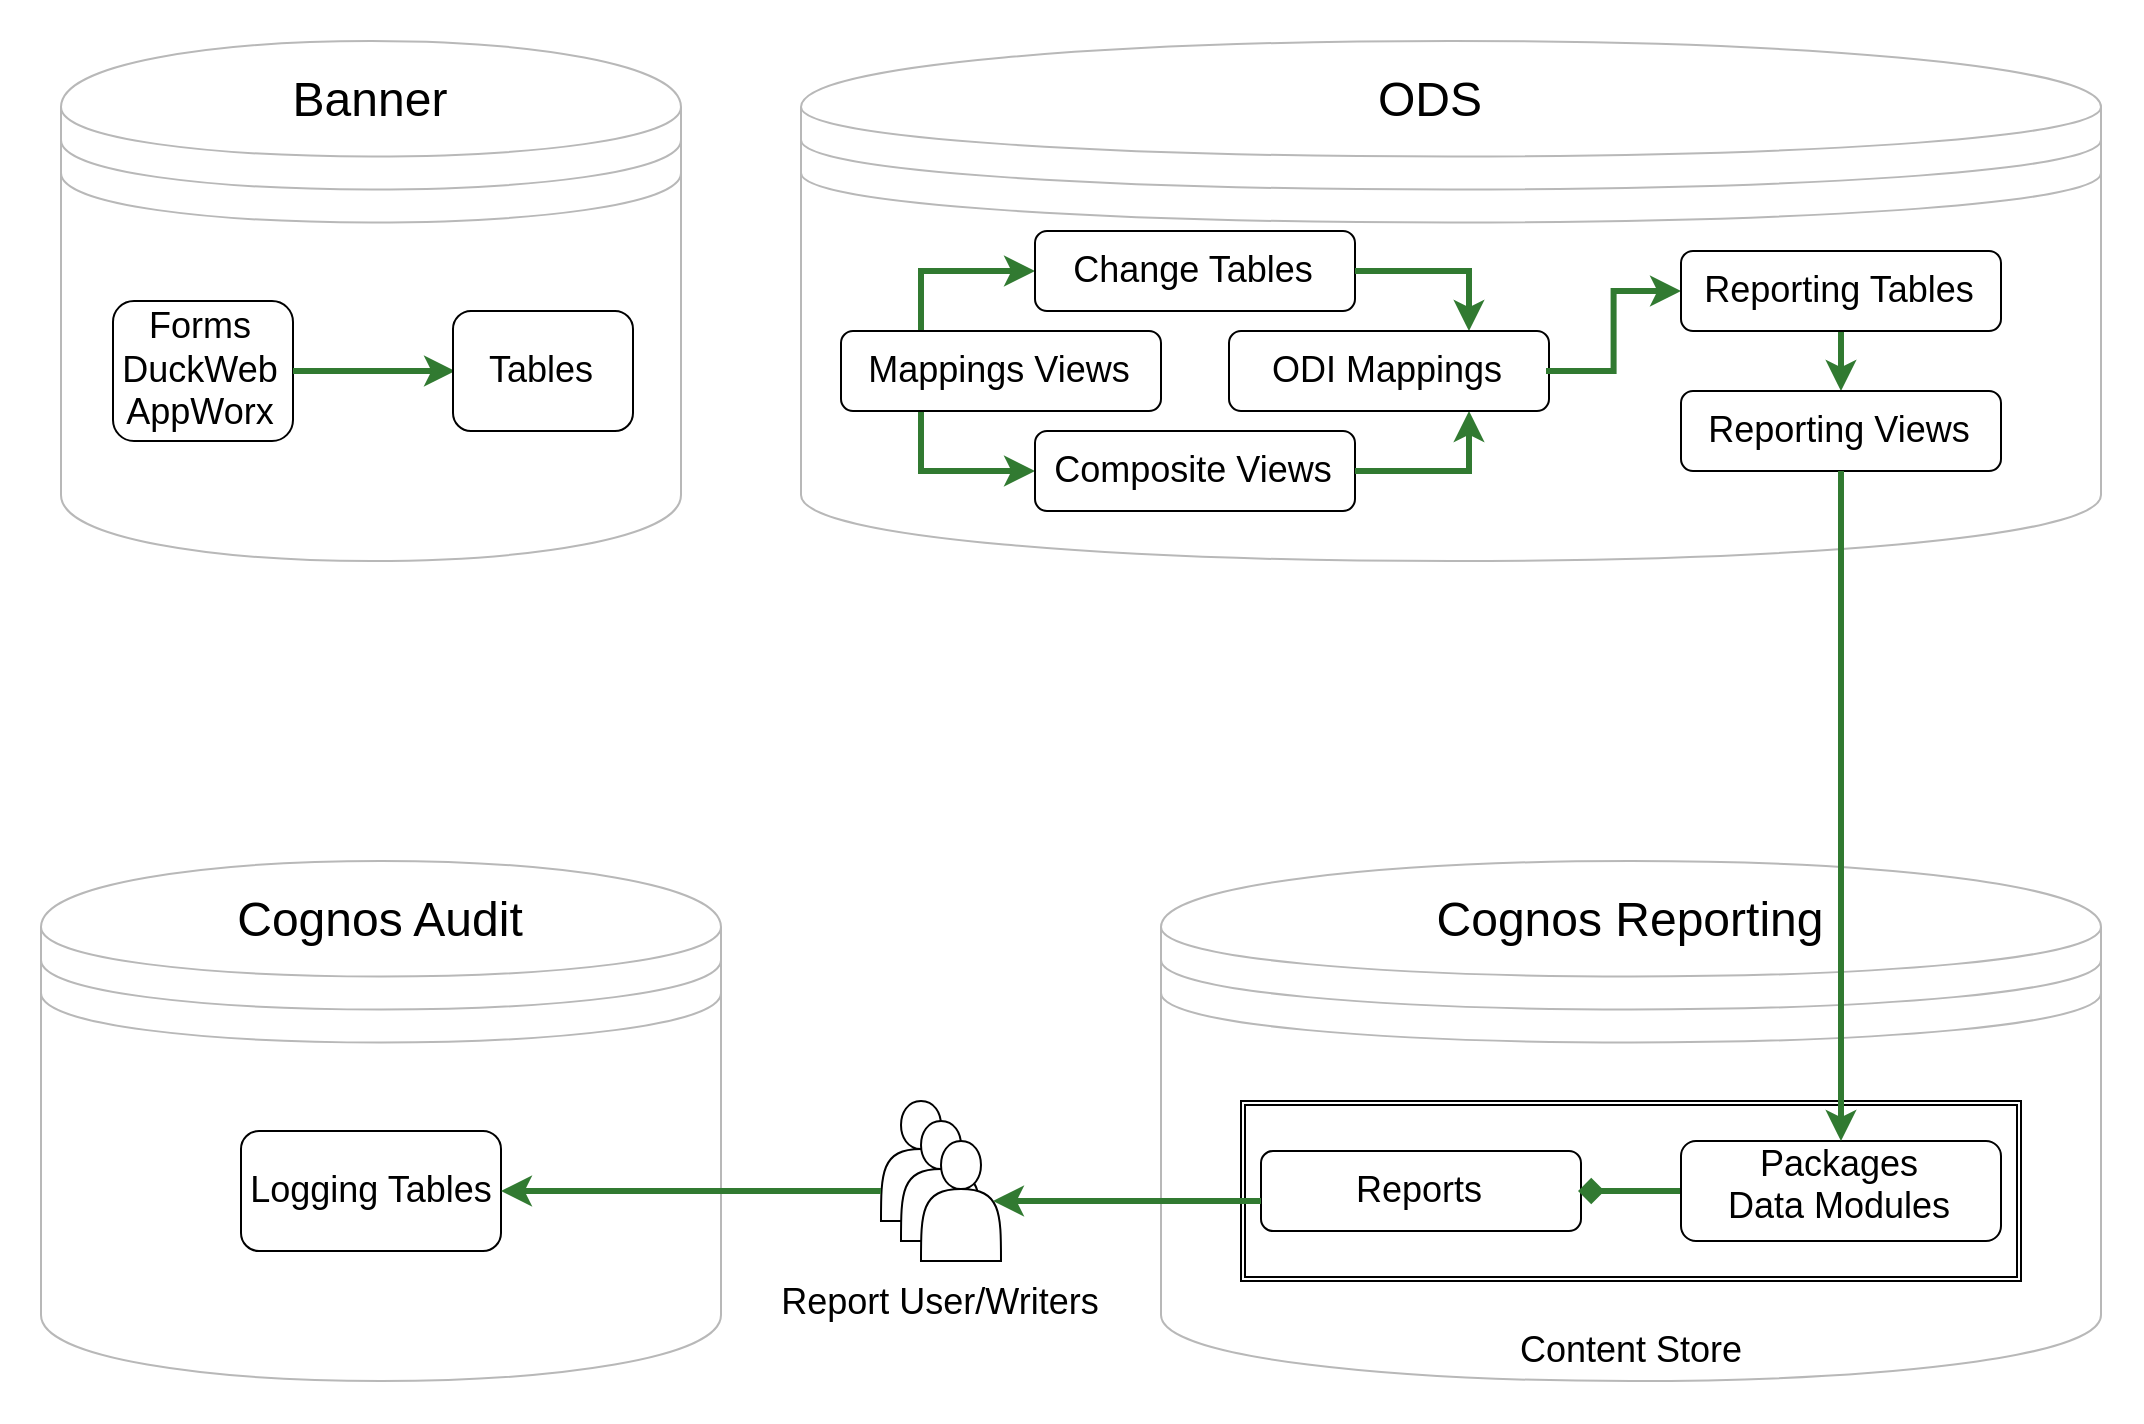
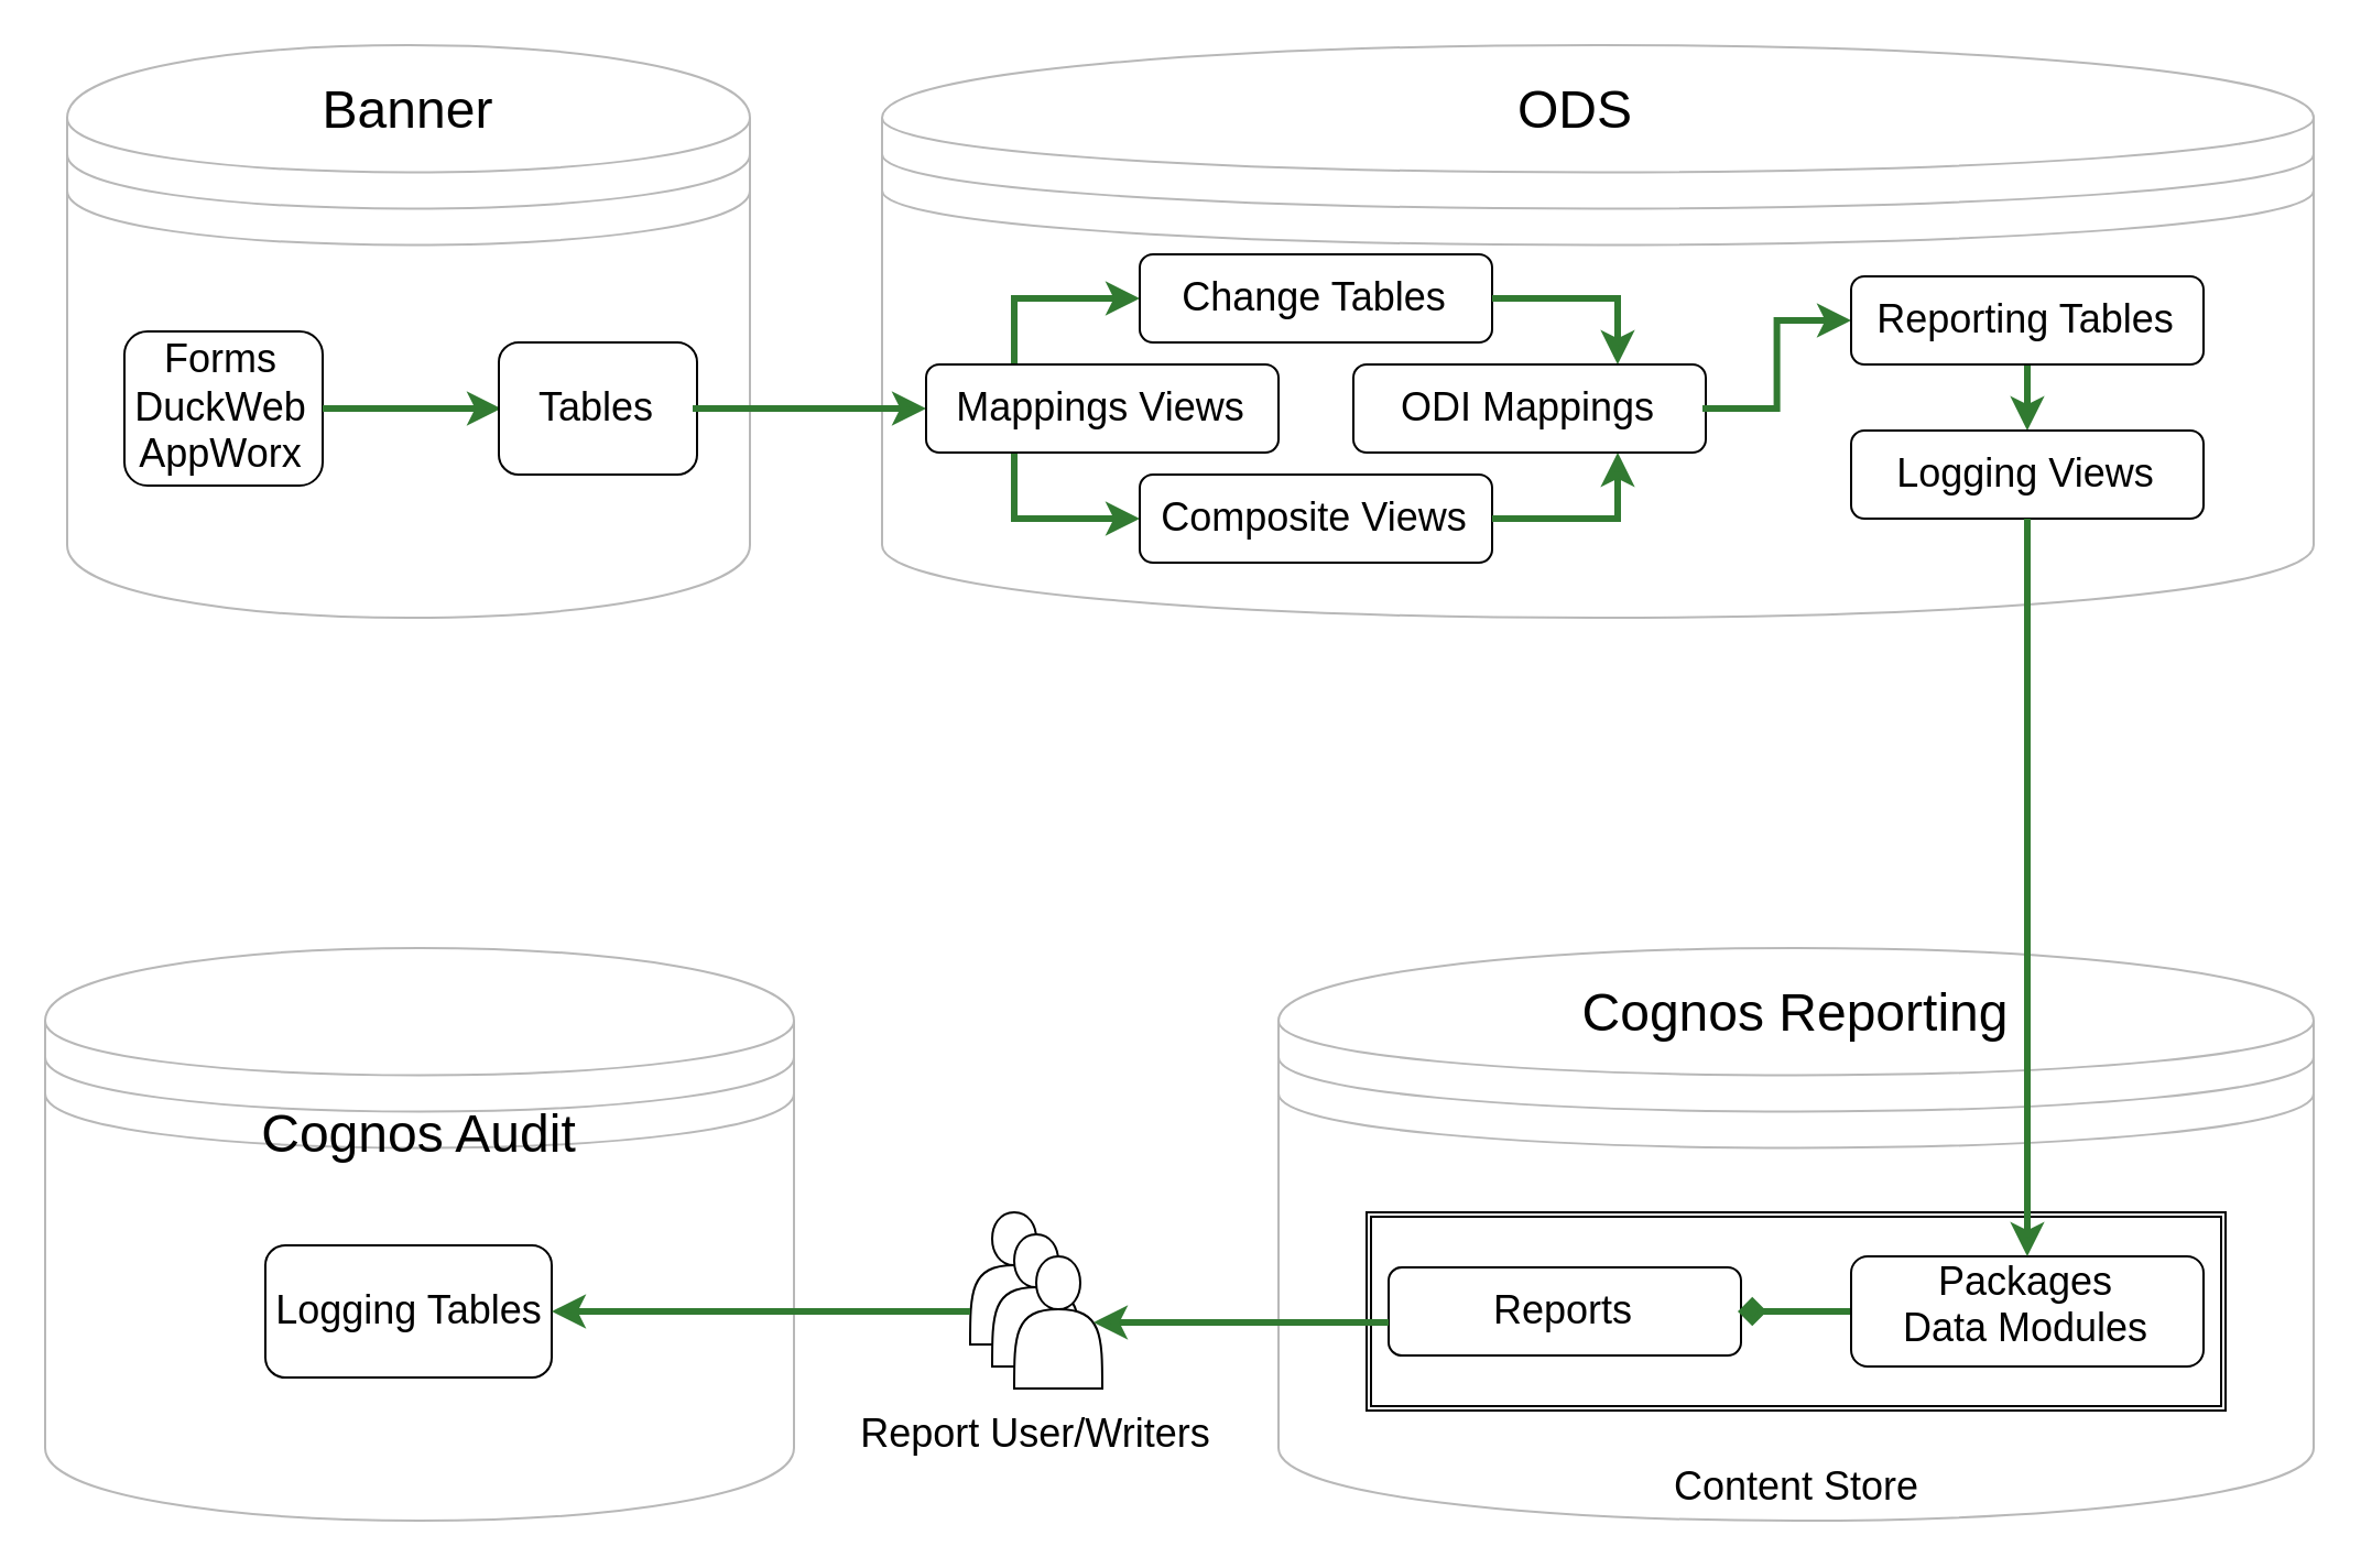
+ <mxCell id="10" style="edgeStyle=orthogonalEdgeStyle;rounded=0;orthogonalLoop=1;jettySize=auto;html=1;entryX=0;entryY=0.5;entryDx=0;entryDy=0;exitX=1;exitY=0.5;exitDx=0;exitDy=0;strokeColor=#317A31;strokeWidth=3;" edge="1" parent="1" source="11" target="15"><mxGeometry relative="1" as="geometry" /></mxCell>
- <mxCell id="29" value="&lt;font style=&quot;&quot;&gt;&lt;font style=&quot;font-size: 18px;&quot;&gt;Reporting Views&lt;/font&gt;&lt;br&gt;&lt;/font&gt;" style="text;strokeColor=none;align=center;fillColor=none;html=1;verticalAlign=middle;whiteSpace=wrap;rounded=0;" vertex="1" parent="1"><mxGeometry x="840" y="205" width="158.5" height="20" as="geometry" /></mxCell>
+ <mxCell id="29" value="&lt;font style=&quot;&quot;&gt;&lt;font style=&quot;font-size: 18px;&quot;&gt;Logging Views&lt;/font&gt;&lt;br&gt;&lt;/font&gt;" style="text;strokeColor=none;align=center;fillColor=none;html=1;verticalAlign=middle;whiteSpace=wrap;rounded=0;" vertex="1" parent="1"><mxGeometry x="840" y="205" width="158.5" height="20" as="geometry" /></mxCell>
- <mxCell id="46" value="&lt;font style=&quot;font-size: 24px;&quot;&gt;Cognos Audit&lt;/font&gt;" style="text;strokeColor=none;align=center;fillColor=none;html=1;verticalAlign=middle;whiteSpace=wrap;rounded=0;" vertex="1" parent="1"><mxGeometry x="25" y="440" width="330" height="40" as="geometry" /></mxCell>
+ <mxCell id="46" value="&lt;font style=&quot;font-size: 24px;&quot;&gt;Cognos Audit&lt;/font&gt;" style="text;strokeColor=none;align=center;fillColor=none;html=1;verticalAlign=middle;whiteSpace=wrap;rounded=0;" vertex="1" parent="1"><mxGeometry x="25" y="495" width="330" height="40" as="geometry" /></mxCell>
